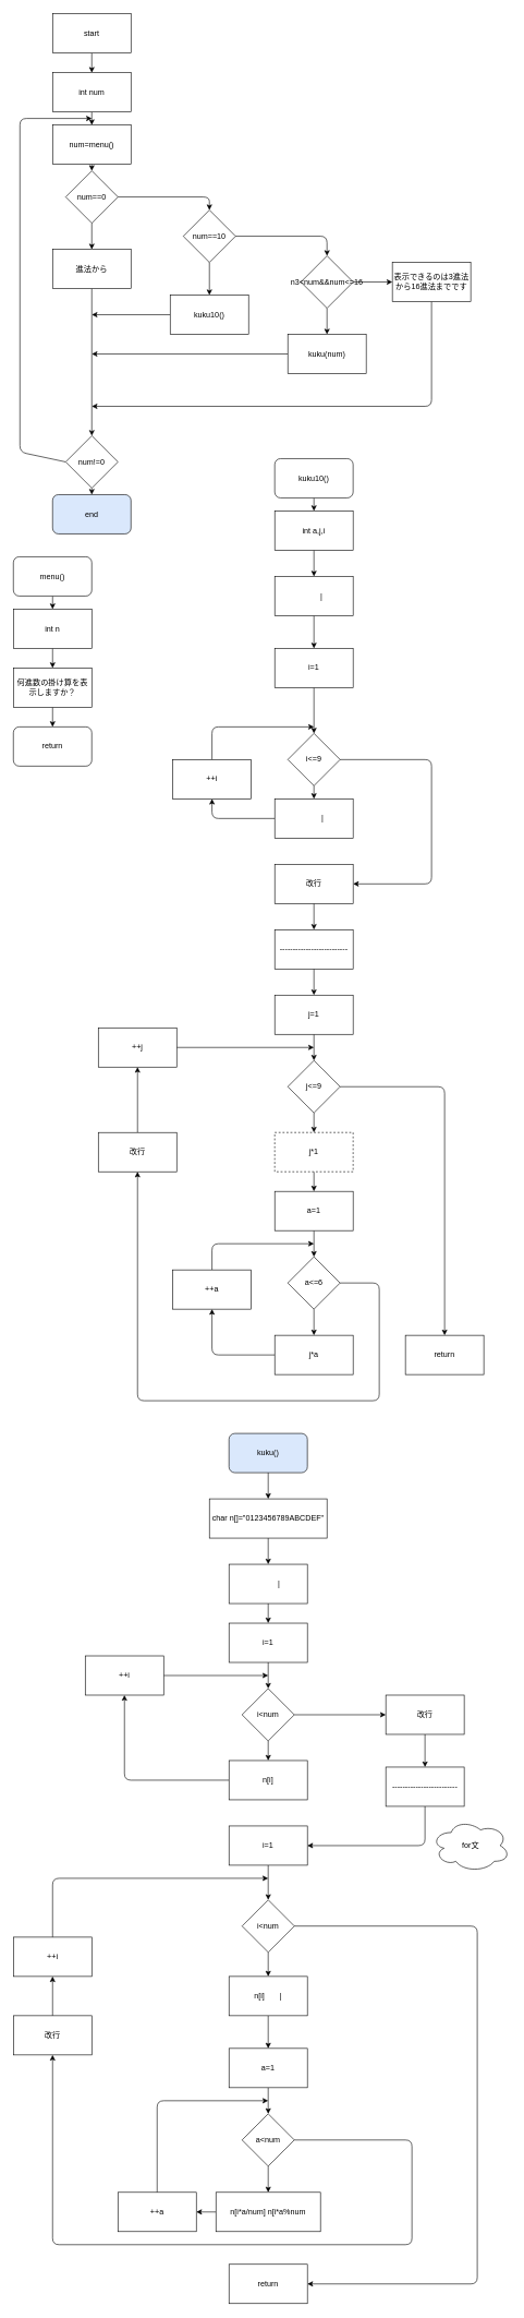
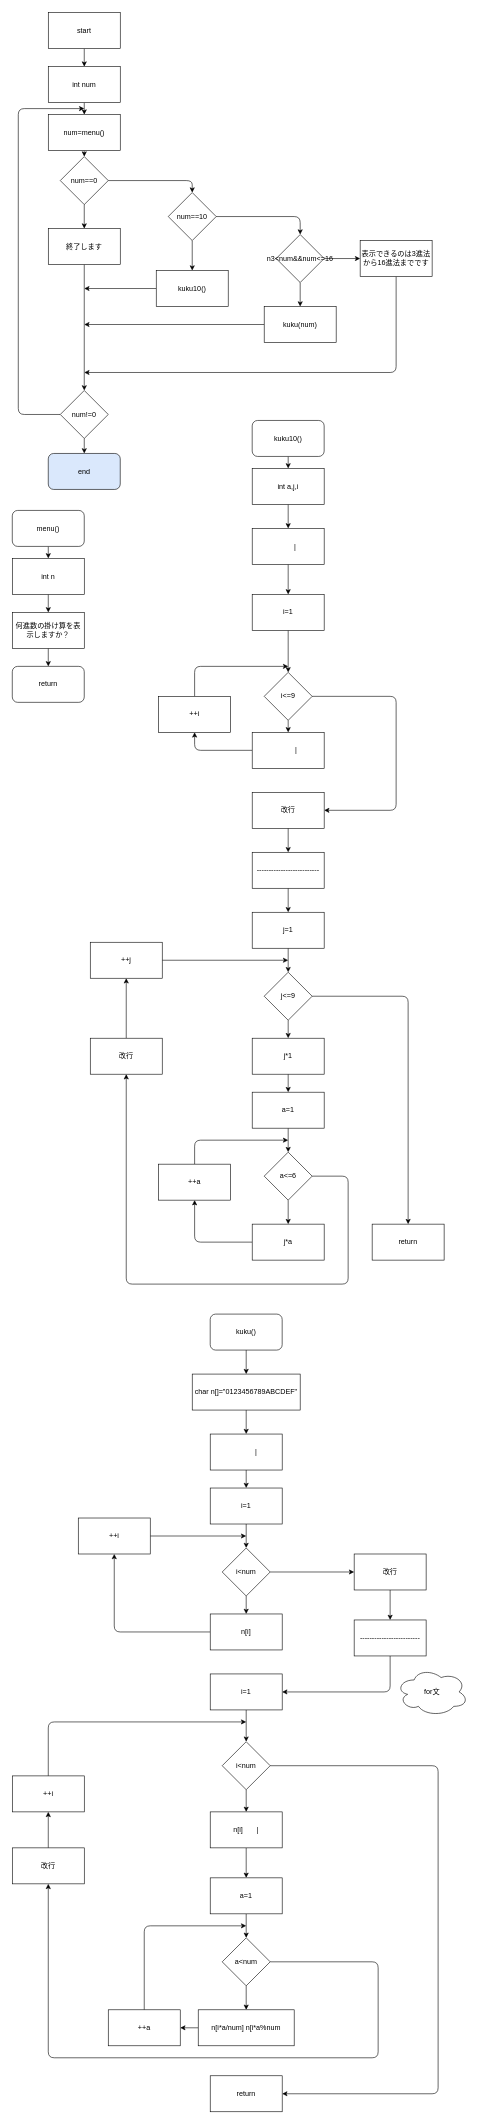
- <mxCell id="10" value="進法から" style="rounded=0;whiteSpace=wrap;html=1;" parent="1" vertex="1"><mxGeometry x="80" y="380" width="120" height="60" as="geometry" /></mxCell>
+ <mxCell id="10" value="終了します" style="rounded=0;whiteSpace=wrap;html=1;" parent="1" vertex="1"><mxGeometry x="80" y="380" width="120" height="60" as="geometry" /></mxCell>
- <mxCell id="13" value="num!=0" style="rhombus;whiteSpace=wrap;html=1;" parent="1" vertex="1"><mxGeometry x="100" y="665" width="80" height="80" as="geometry" /></mxCell>
+ <mxCell id="13" value="num!=0" style="rhombus;whiteSpace=wrap;html=1;" parent="1" vertex="1"><mxGeometry x="100" y="650" width="80" height="80" as="geometry" /></mxCell>
- <mxCell id="65" value="j*1" style="rounded=0;whiteSpace=wrap;html=1;dashed=1;" parent="1" vertex="1"><mxGeometry x="420" y="1730" width="120" height="60" as="geometry" /></mxCell>
+ <mxCell id="65" value="j*1" style="rounded=0;whiteSpace=wrap;html=1;" parent="1" vertex="1"><mxGeometry x="420" y="1730" width="120" height="60" as="geometry" /></mxCell>
- <mxCell id="77" value="kuku()" style="rounded=1;whiteSpace=wrap;html=1;fillColor=#dae8fc;" parent="1" vertex="1"><mxGeometry x="350" y="2190" width="120" height="60" as="geometry" /></mxCell>
+ <mxCell id="77" value="kuku()" style="rounded=1;whiteSpace=wrap;html=1;" parent="1" vertex="1"><mxGeometry x="350" y="2190" width="120" height="60" as="geometry" /></mxCell>
